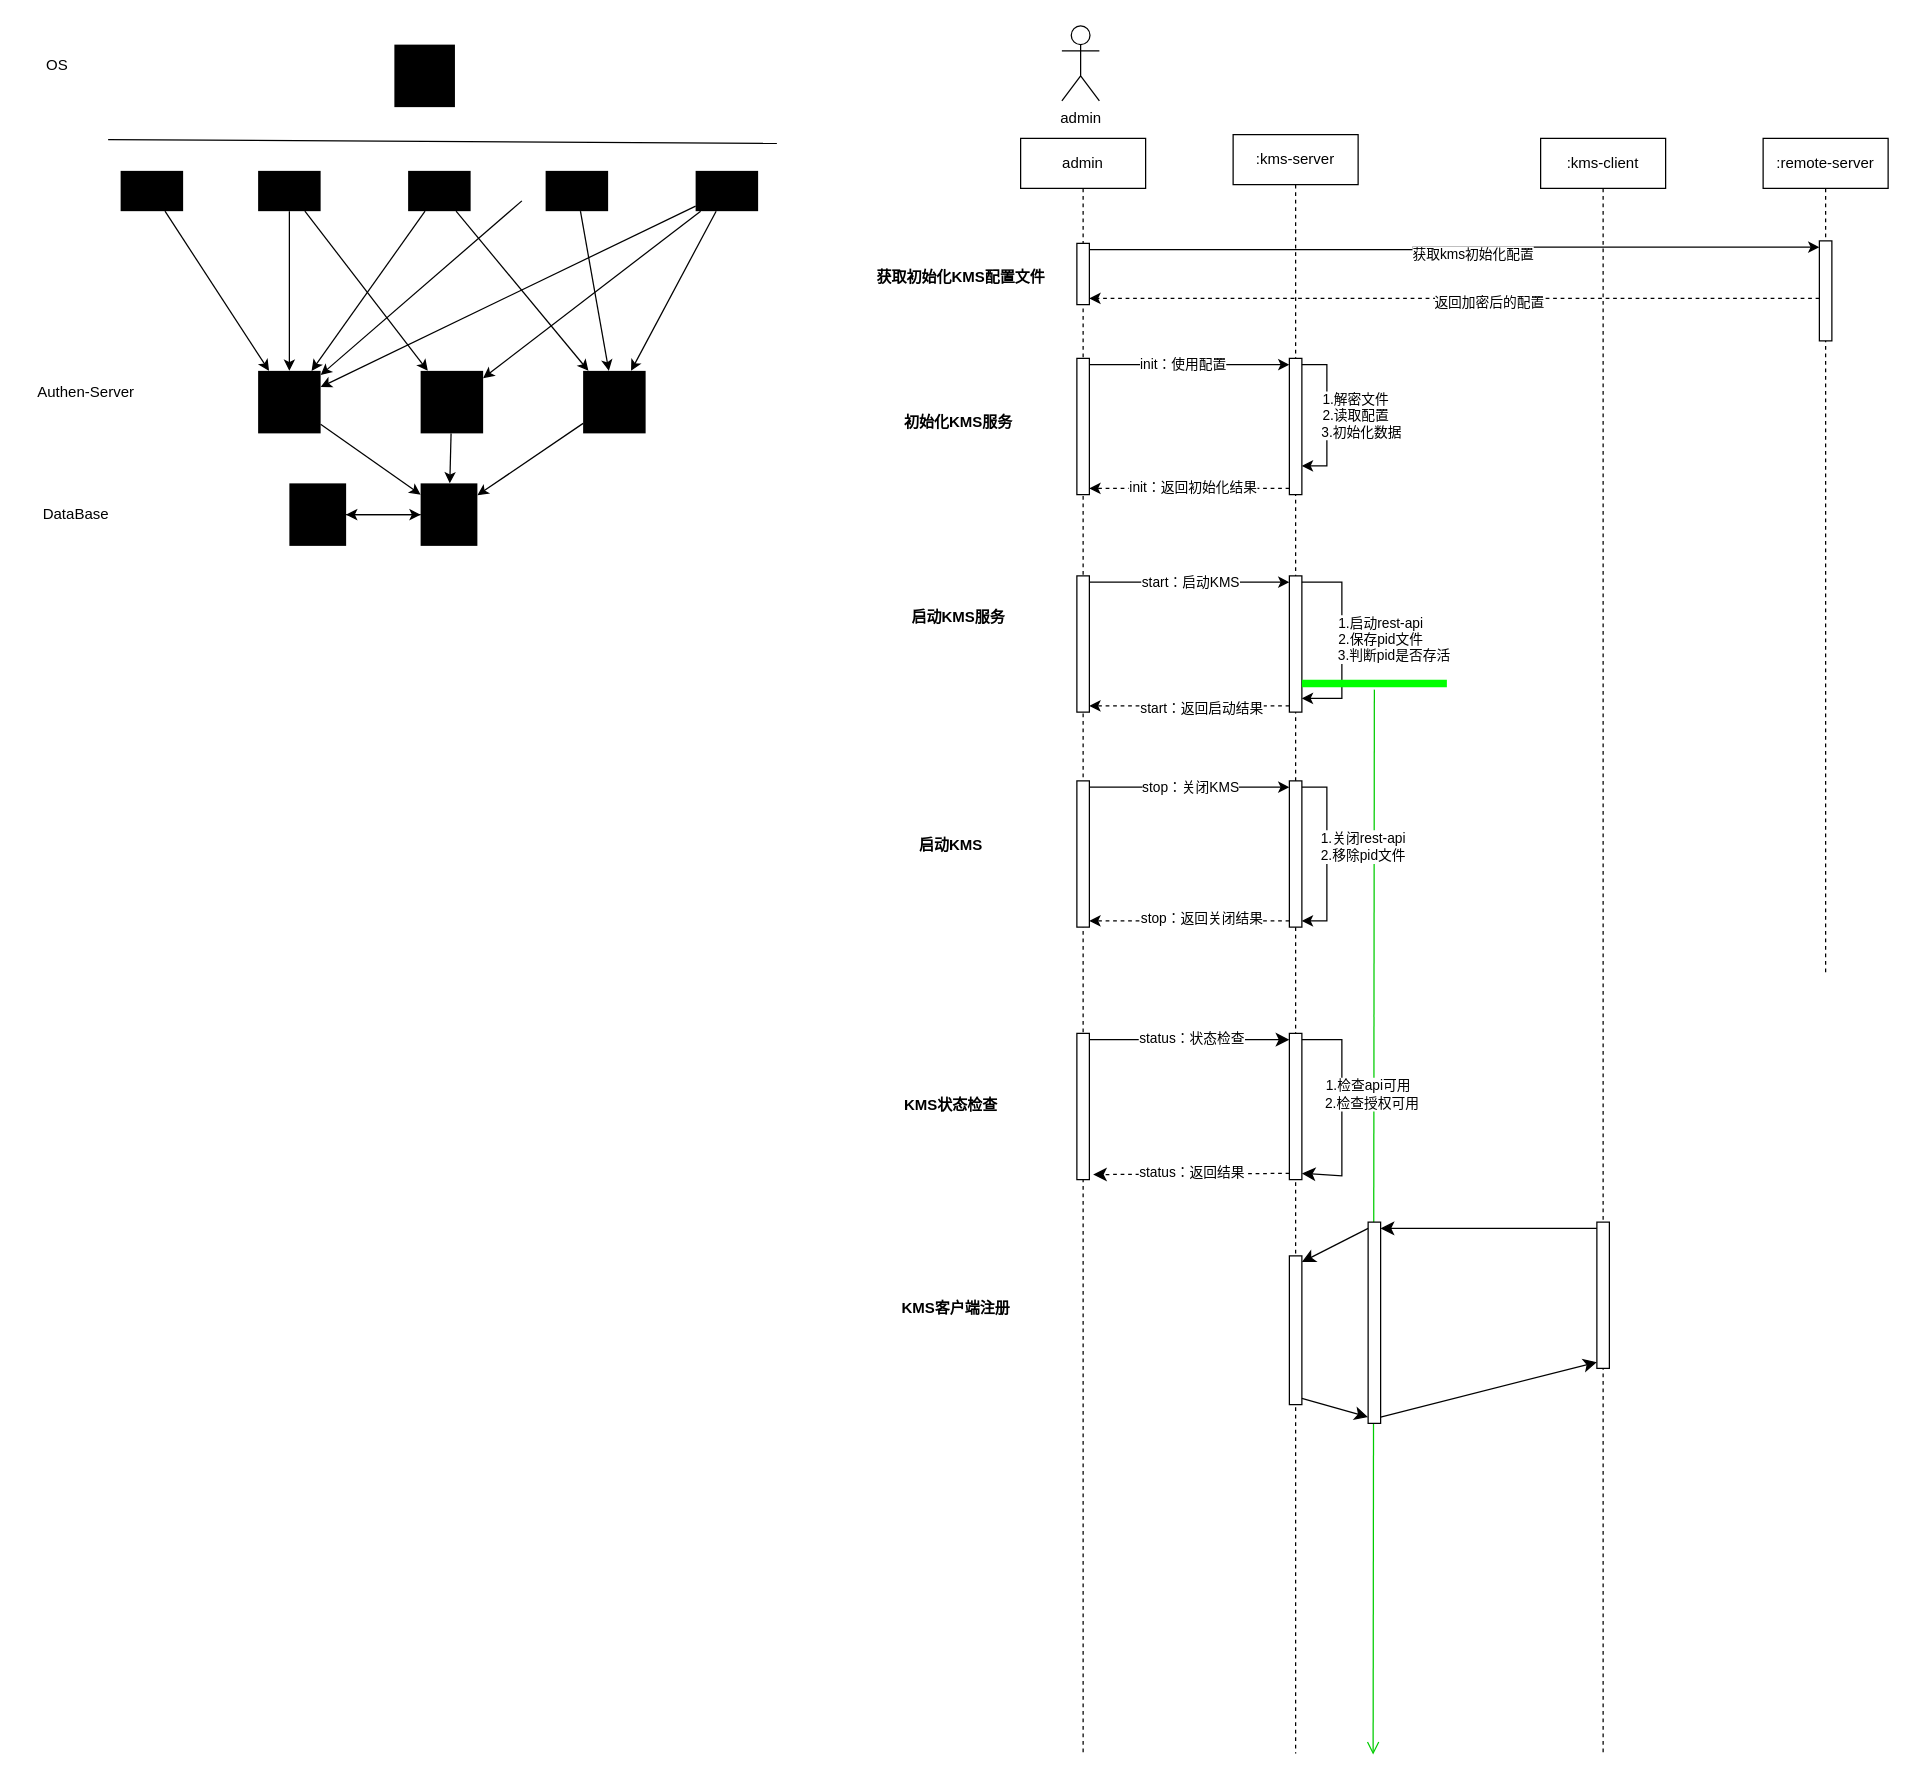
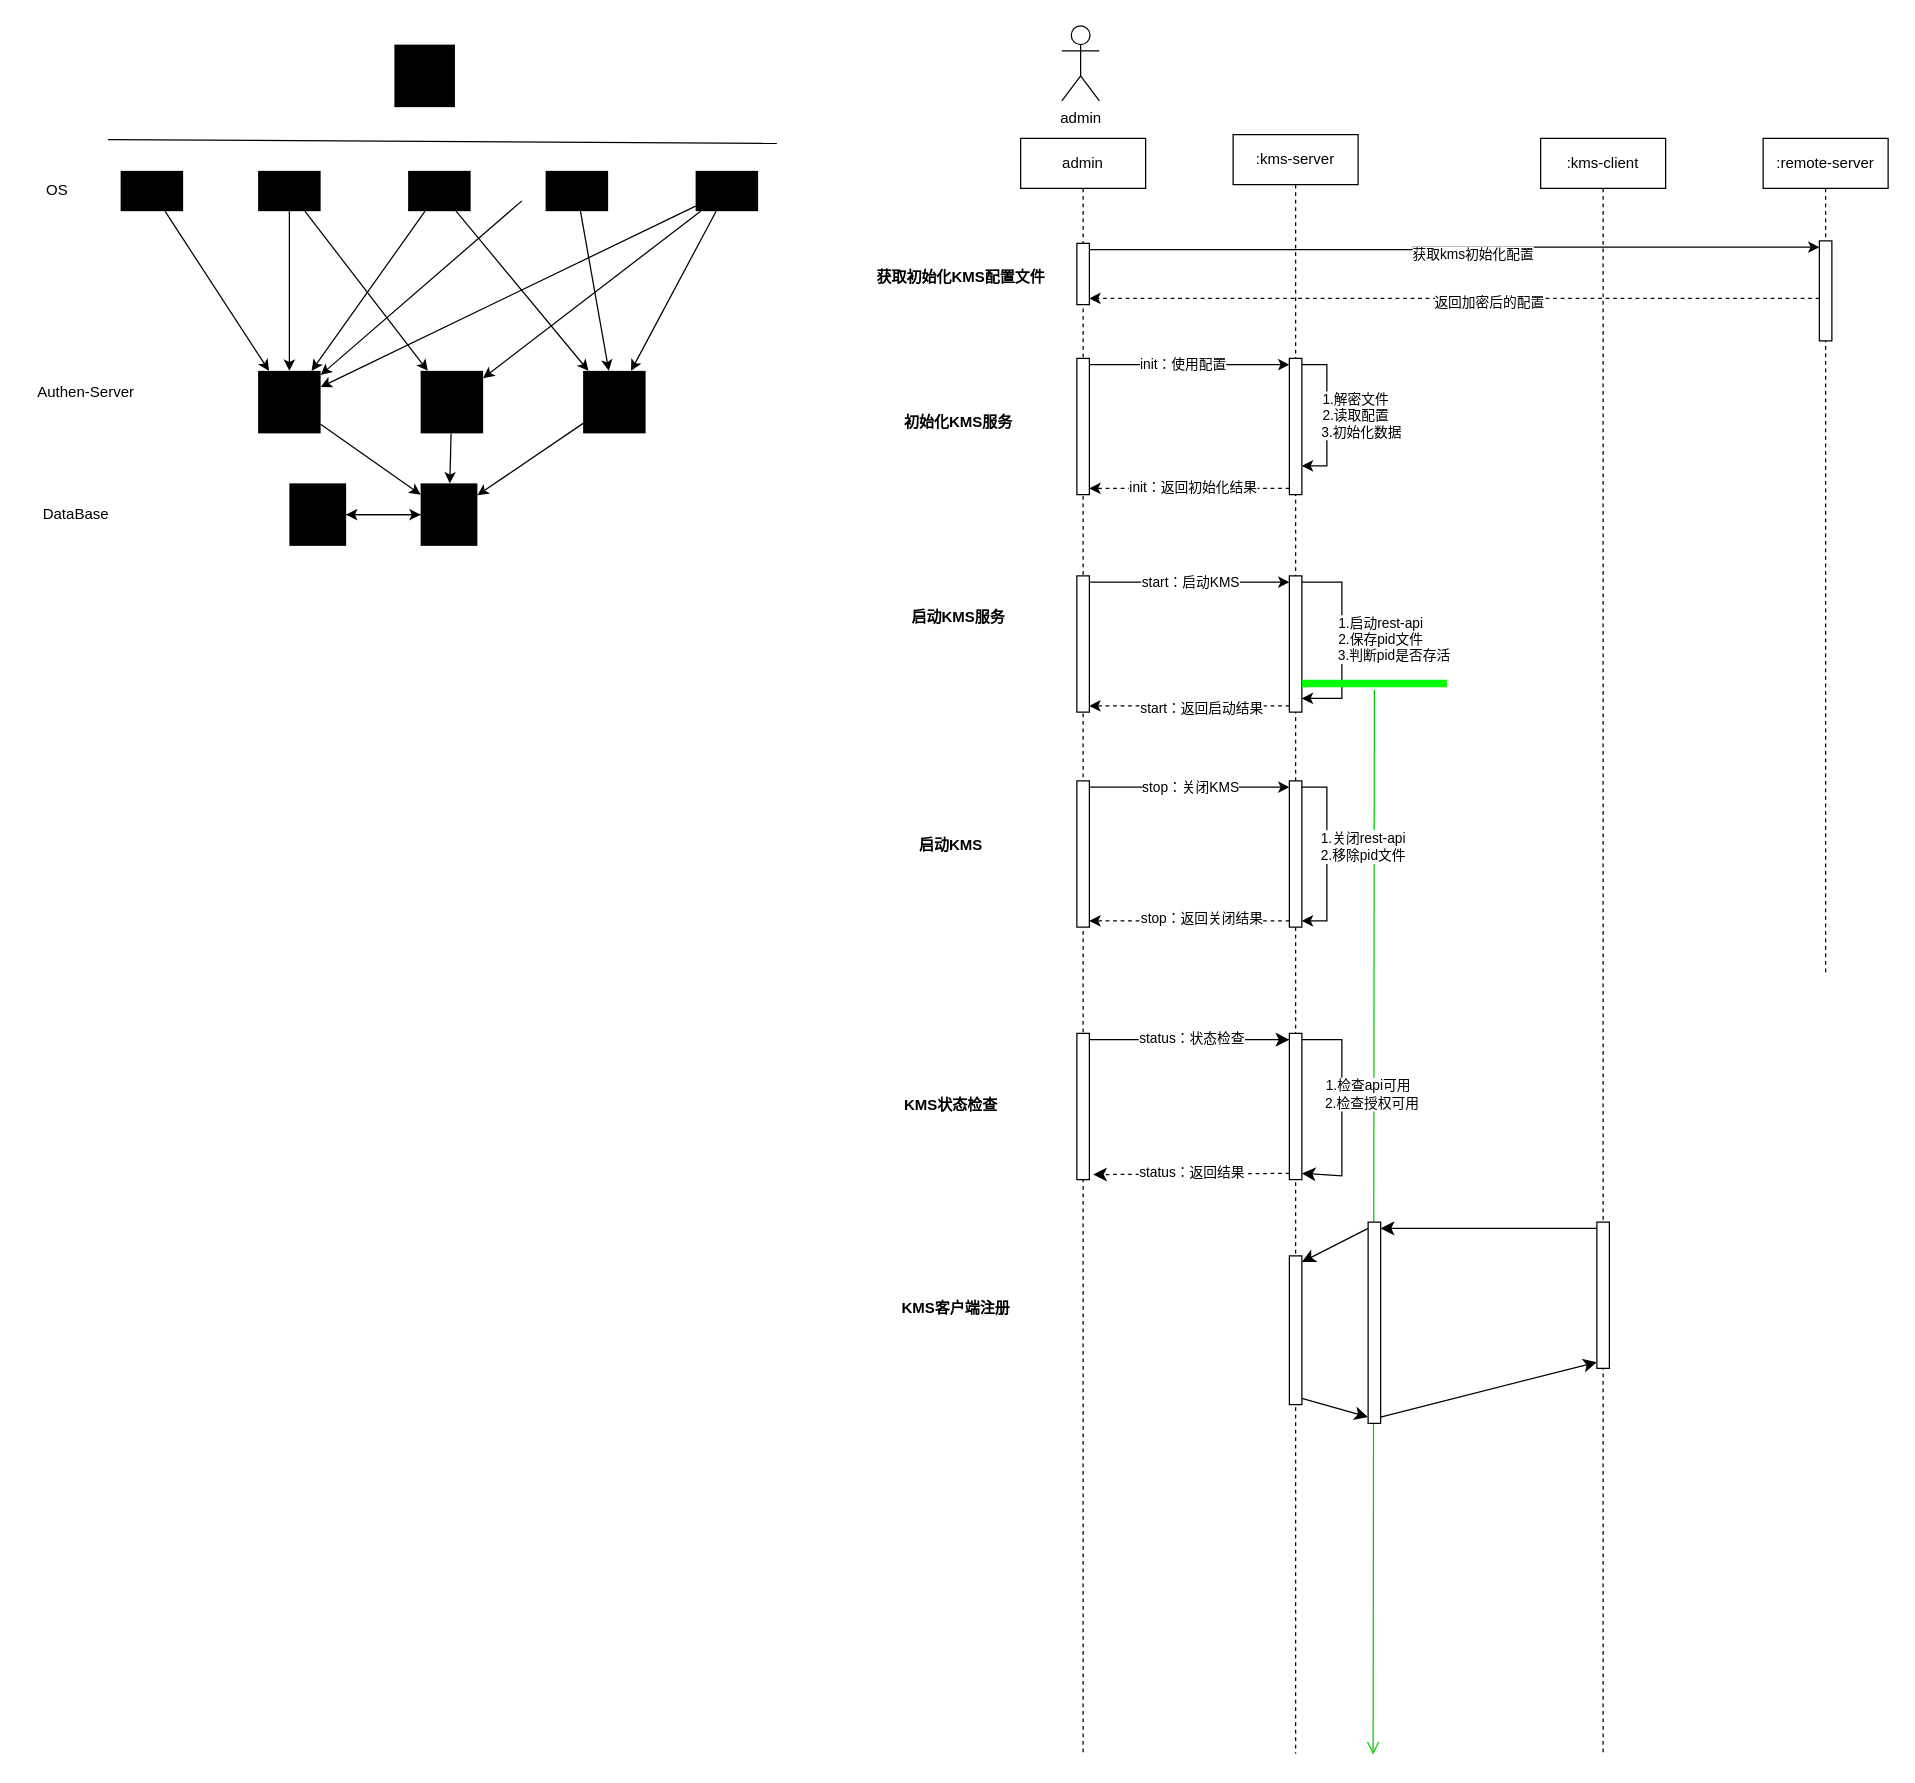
- <mxCell id="28" value="OS" style="text;html=1;align=center;verticalAlign=middle;resizable=0;points=[];autosize=1;strokeColor=none;fillColor=none;" parent="1" vertex="1"><mxGeometry x="27" y="39.12" width="35" height="26" as="geometry" /></mxCell>
+ <mxCell id="28" value="OS" style="text;html=1;align=center;verticalAlign=middle;resizable=0;points=[];autosize=1;strokeColor=none;fillColor=none;" parent="1" vertex="1"><mxGeometry x="27" y="139.12" width="35" height="26" as="geometry" /></mxCell>
